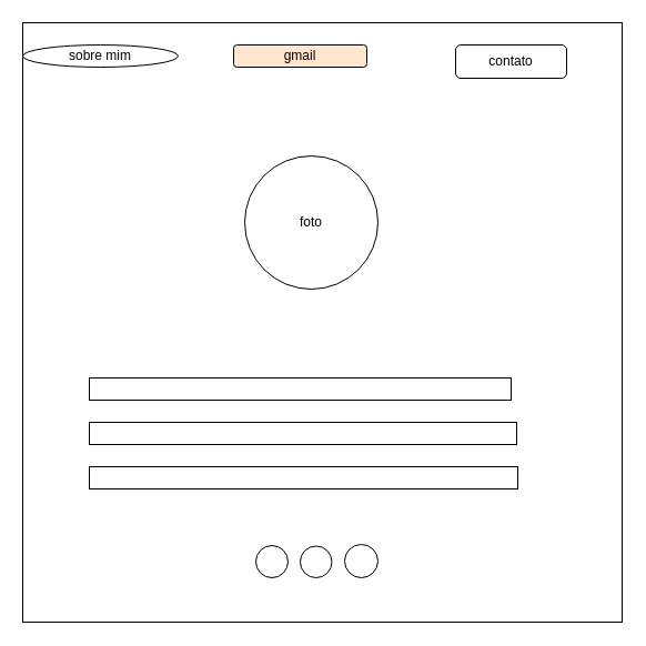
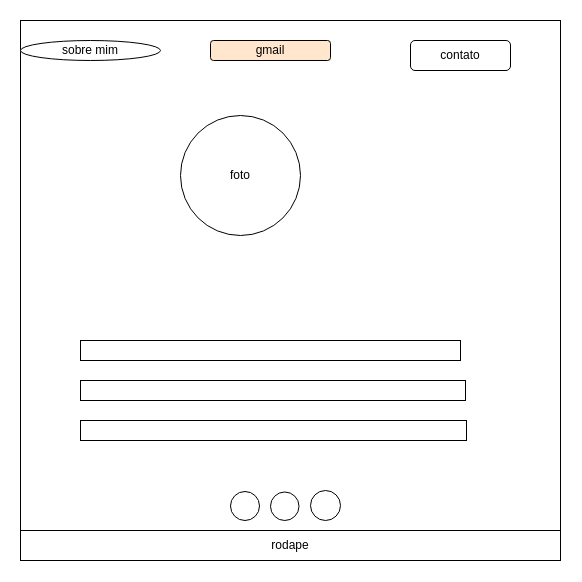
- <mxCell id="3" value="foto" style="ellipse;whiteSpace=wrap;html=1;aspect=fixed;" parent="1" vertex="1"><mxGeometry x="220" y="140" width="120" height="120" as="geometry" /></mxCell>
+ <mxCell id="3" value="foto" style="ellipse;whiteSpace=wrap;html=1;aspect=fixed;" parent="1" vertex="1"><mxGeometry x="180" y="115" width="120" height="120" as="geometry" /></mxCell>
+ <mxCell id="7" value="rodape" style="rounded=0;whiteSpace=wrap;html=1;" parent="1" vertex="1"><mxGeometry x="20" y="530" width="540" height="30" as="geometry" /></mxCell>
